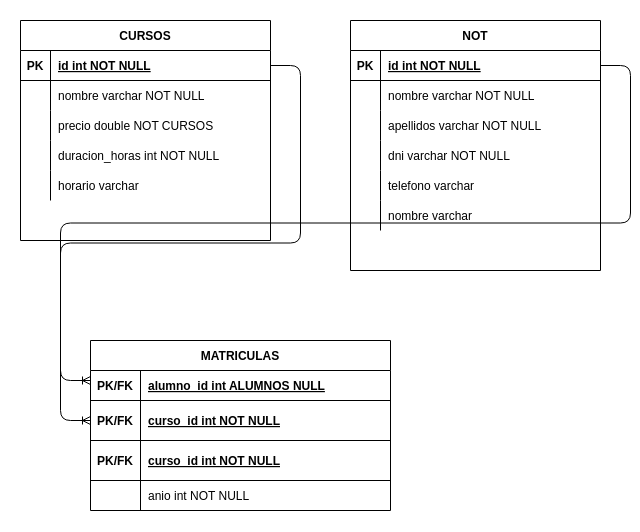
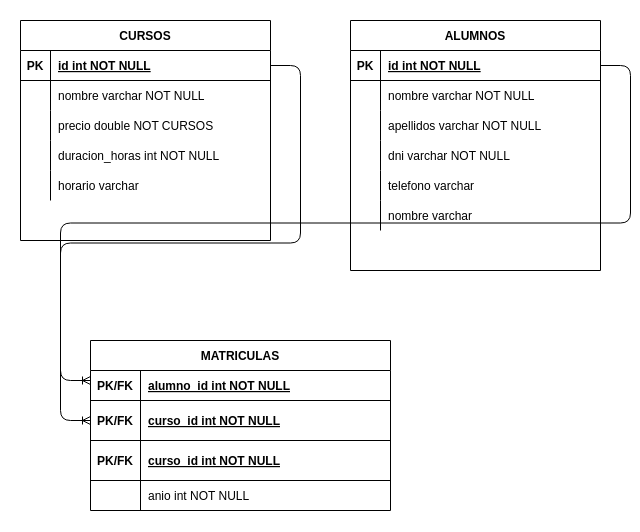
- <mxCell id="2" value="NOT" style="shape=table;startSize=30;container=1;collapsible=1;childLayout=tableLayout;fixedRows=1;rowLines=0;fontStyle=1;align=center;resizeLast=1;" parent="1" vertex="1"><mxGeometry x="350" y="20" width="250" height="250" as="geometry" /></mxCell>
+ <mxCell id="2" value="ALUMNOS" style="shape=table;startSize=30;container=1;collapsible=1;childLayout=tableLayout;fixedRows=1;rowLines=0;fontStyle=1;align=center;resizeLast=1;" parent="1" vertex="1"><mxGeometry x="350" y="20" width="250" height="250" as="geometry" /></mxCell>
- <mxCell id="26" value="alumno_id int ALUMNOS NULL " style="shape=partialRectangle;overflow=hidden;connectable=0;fillColor=none;top=0;left=0;bottom=0;right=0;align=left;spacingLeft=6;fontStyle=5;" parent="24" vertex="1"><mxGeometry x="50" width="250" height="30" as="geometry" /></mxCell>
+ <mxCell id="26" value="alumno_id int NOT NULL " style="shape=partialRectangle;overflow=hidden;connectable=0;fillColor=none;top=0;left=0;bottom=0;right=0;align=left;spacingLeft=6;fontStyle=5;" parent="24" vertex="1"><mxGeometry x="50" width="250" height="30" as="geometry" /></mxCell>
